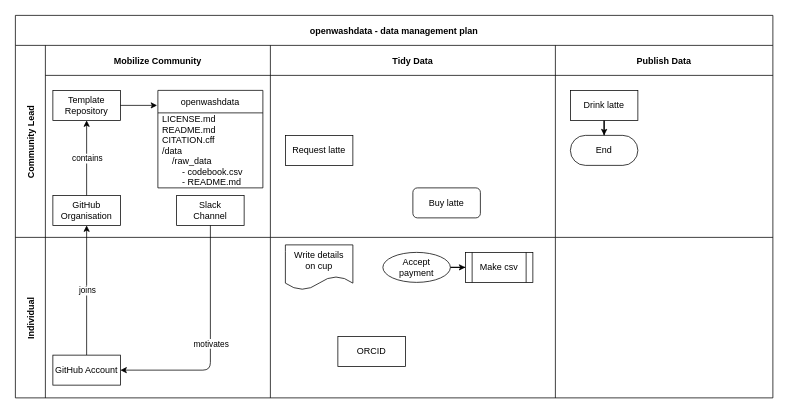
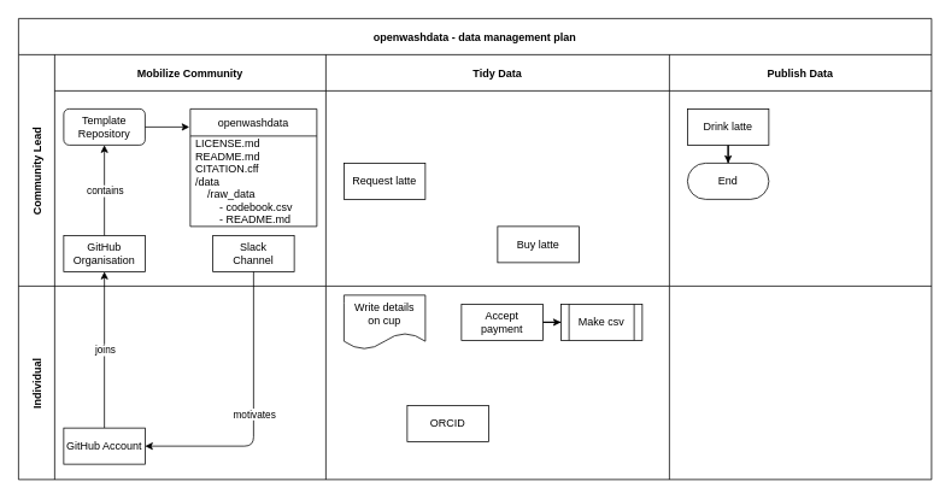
- <mxCell id="9" value="Template Repository" style="rounded=0;whiteSpace=wrap;html=1;" vertex="1" parent="6"><mxGeometry x="10" y="60" width="90" height="40" as="geometry" /></mxCell>
+ <mxCell id="9" value="Template Repository" style="whiteSpace=wrap;html=1;rounded=1;" vertex="1" parent="6"><mxGeometry x="10" y="60" width="90" height="40" as="geometry" /></mxCell>
- <mxCell id="17" value="Buy latte" style="whiteSpace=wrap;html=1;rounded=1;" parent="15" vertex="1"><mxGeometry x="190" y="190" width="90" height="40" as="geometry" /></mxCell>
+ <mxCell id="17" value="Buy latte" style="rounded=0;whiteSpace=wrap;html=1;" parent="15" vertex="1"><mxGeometry x="190" y="190" width="90" height="40" as="geometry" /></mxCell>
- <mxCell id="27" value="Accept&lt;br&gt;payment" style="ellipse;whiteSpace=wrap;html=1;" parent="25" vertex="1"><mxGeometry x="150" y="20" width="90" height="40" as="geometry" /></mxCell>
+ <mxCell id="27" value="Accept&lt;br&gt;payment" style="rounded=0;whiteSpace=wrap;html=1;" parent="25" vertex="1"><mxGeometry x="150" y="20" width="90" height="40" as="geometry" /></mxCell>
